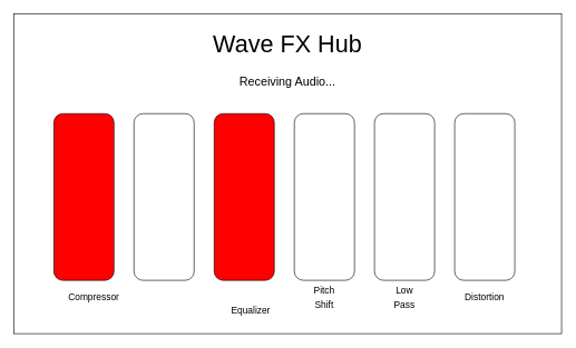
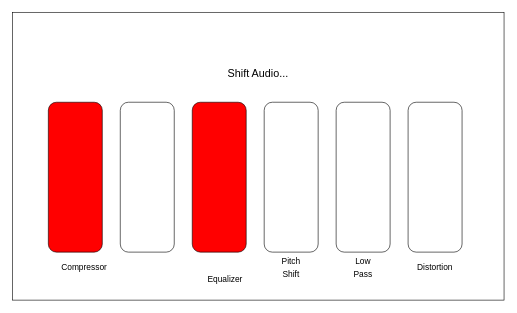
- <mxCell id="3" value="&lt;font style=&quot;font-size: 36px;&quot;&gt;Wave FX Hub&lt;/font&gt;" style="text;strokeColor=none;align=center;fillColor=none;html=1;verticalAlign=middle;whiteSpace=wrap;rounded=0;" vertex="1" parent="1"><mxGeometry x="150" y="50" width="560" height="30" as="geometry" /></mxCell>
- <mxCell id="5" value="&lt;span style=&quot;font-size: 18px;&quot;&gt;Receiving Audio...&lt;/span&gt;" style="text;html=1;strokeColor=none;fillColor=none;align=center;verticalAlign=middle;whiteSpace=wrap;rounded=0;fontSize=36;" vertex="1" parent="1"><mxGeometry x="330" y="100" width="200" height="30" as="geometry" /></mxCell>
+ <mxCell id="5" value="&lt;span style=&quot;font-size: 18px;&quot;&gt;Shift Audio...&lt;/span&gt;" style="text;html=1;strokeColor=none;fillColor=none;align=center;verticalAlign=middle;whiteSpace=wrap;rounded=0;fontSize=36;" vertex="1" parent="1"><mxGeometry x="330" y="100" width="200" height="30" as="geometry" /></mxCell>
